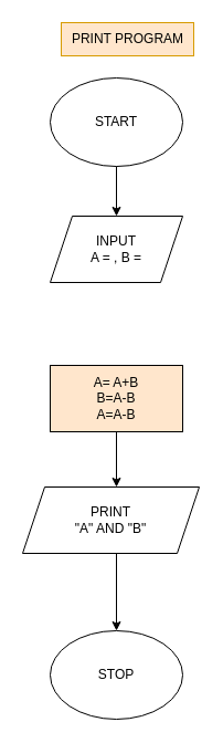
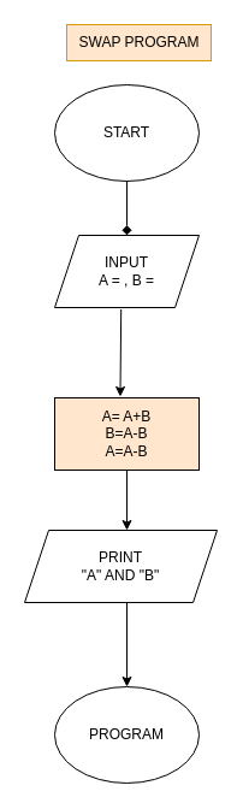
- <mxCell id="9" value="PRINT PROGRAM" style="text;html=1;align=center;verticalAlign=middle;resizable=0;points=[];autosize=1;strokeColor=#d79b00;fillColor=#ffe6cc;shadow=0;sketch=0;" vertex="1" parent="1"><mxGeometry x="55" y="20" width="120" height="30" as="geometry" /></mxCell>
+ <mxCell id="9" value="SWAP PROGRAM" style="text;html=1;align=center;verticalAlign=middle;resizable=0;points=[];autosize=1;strokeColor=#d79b00;fillColor=#ffe6cc;shadow=0;sketch=0;" vertex="1" parent="1"><mxGeometry x="55" y="20" width="120" height="30" as="geometry" /></mxCell>
- <mxCell id="4" value="" style="endArrow=classic;html=1;rounded=0;exitX=0.5;exitY=1;exitDx=0;exitDy=0;entryX=0.5;entryY=0;entryDx=0;entryDy=0;" edge="1" parent="1" source="2" target="3"><mxGeometry width="50" height="50" relative="1" as="geometry"><mxPoint x="75" y="310" as="sourcePoint" /><mxPoint x="125" y="260" as="targetPoint" /></mxGeometry></mxCell>
+ <mxCell id="4" value="" style="endArrow=diamond;html=1;rounded=0;exitX=0.5;exitY=1;exitDx=0;exitDy=0;entryX=0.5;entryY=0;entryDx=0;entryDy=0;" edge="1" parent="1" source="2" target="3"><mxGeometry width="50" height="50" relative="1" as="geometry"><mxPoint x="75" y="310" as="sourcePoint" /><mxPoint x="125" y="260" as="targetPoint" /></mxGeometry></mxCell>
+ <mxCell id="5" value="" style="endArrow=classic;html=1;rounded=0;exitX=0.46;exitY=1.024;exitDx=0;exitDy=0;exitPerimeter=0;entryX=0.454;entryY=-0.017;entryDx=0;entryDy=0;entryPerimeter=0;" edge="1" parent="1" source="3" target="10"><mxGeometry width="50" height="50" relative="1" as="geometry"><mxPoint x="75" y="310" as="sourcePoint" /><mxPoint x="100.102" y="280.102" as="targetPoint" /></mxGeometry></mxCell>
- <mxCell id="7" value="STOP" style="ellipse;whiteSpace=wrap;html=1;" vertex="1" parent="1"><mxGeometry x="45" y="570" width="120" height="80" as="geometry" /></mxCell>
+ <mxCell id="7" value="PROGRAM" style="ellipse;whiteSpace=wrap;html=1;" vertex="1" parent="1"><mxGeometry x="45" y="570" width="120" height="80" as="geometry" /></mxCell>
